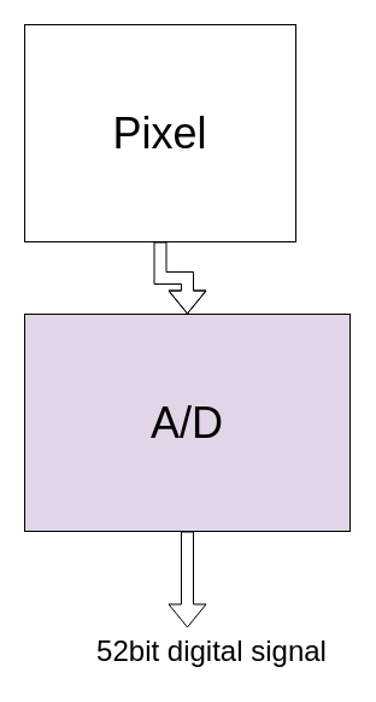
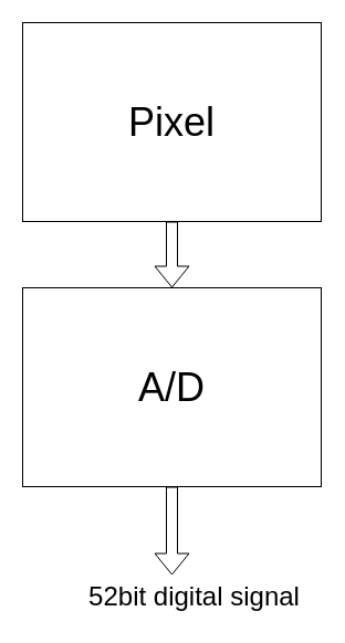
- <mxCell id="3" value="&lt;font style=&quot;font-size: 36px;&quot;&gt;Pixel&lt;/font&gt;" style="rounded=0;whiteSpace=wrap;html=1;" vertex="1" parent="1"><mxGeometry x="20" y="20" width="225" height="180" as="geometry" /></mxCell>
+ <mxCell id="3" value="&lt;font style=&quot;font-size: 36px;&quot;&gt;Pixel&lt;/font&gt;" style="rounded=0;whiteSpace=wrap;html=1;" vertex="1" parent="1"><mxGeometry x="20" y="20" width="270" height="180" as="geometry" /></mxCell>
- <mxCell id="4" value="&lt;font style=&quot;font-size: 36px;&quot;&gt;A/D&lt;/font&gt;" style="rounded=0;whiteSpace=wrap;html=1;fillColor=#e1d5e7;" vertex="1" parent="1"><mxGeometry x="20" y="260" width="270" height="180" as="geometry" /></mxCell>
+ <mxCell id="4" value="&lt;font style=&quot;font-size: 36px;&quot;&gt;A/D&lt;/font&gt;" style="rounded=0;whiteSpace=wrap;html=1;" vertex="1" parent="1"><mxGeometry x="20" y="260" width="270" height="180" as="geometry" /></mxCell>
